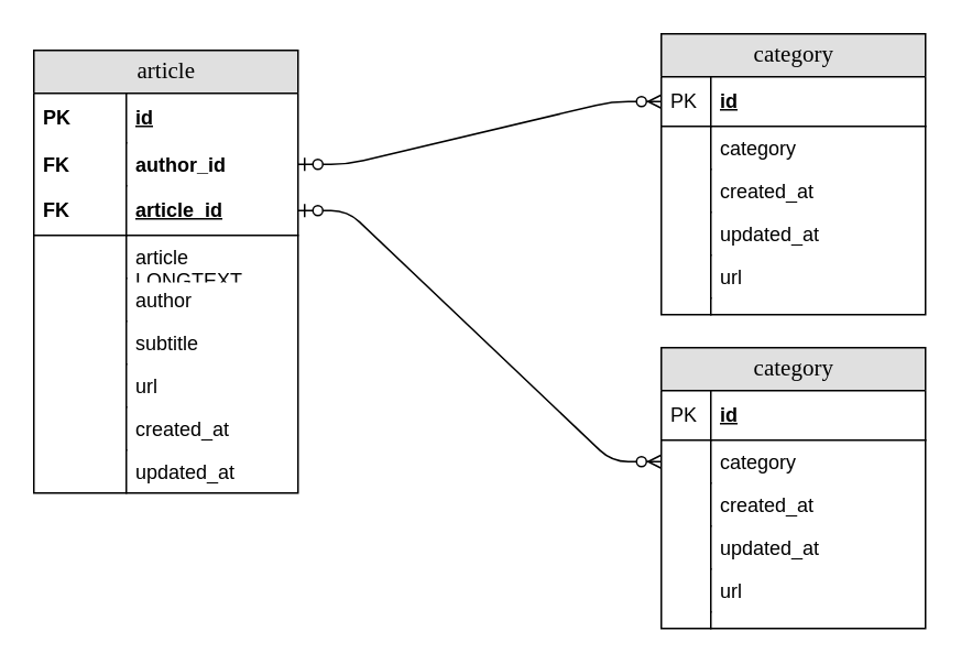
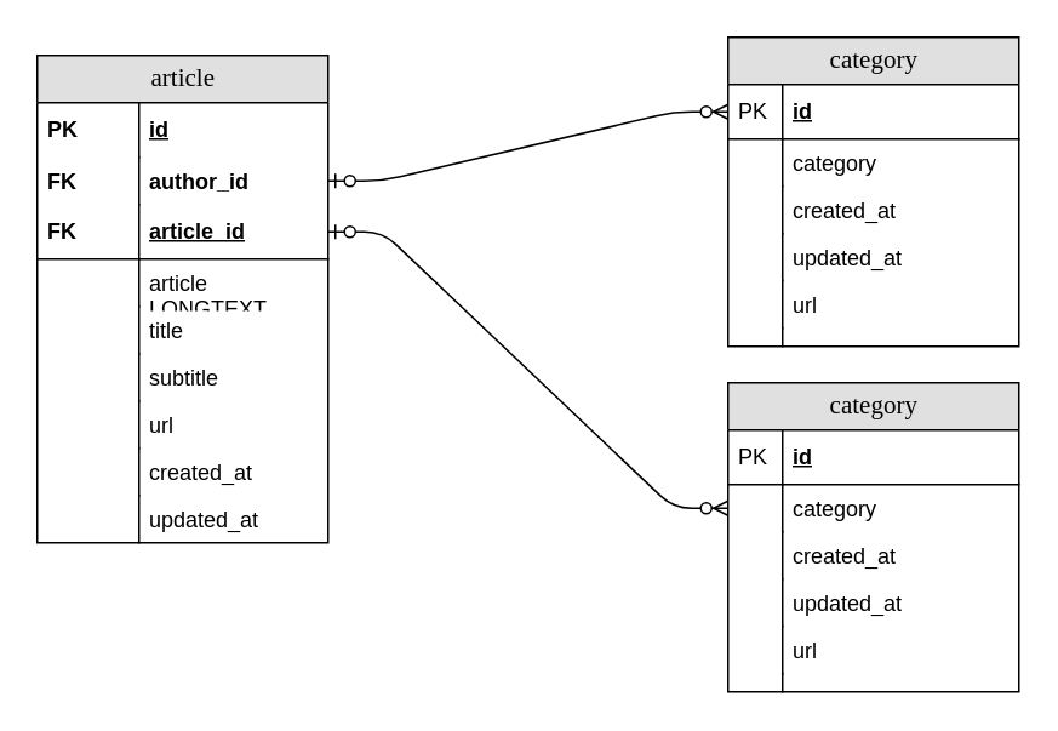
- <mxCell id="12" value="author" style="shape=partialRectangle;top=0;left=0;right=0;bottom=0;html=1;align=left;verticalAlign=top;fillColor=none;spacingLeft=60;spacingRight=4;whiteSpace=wrap;overflow=hidden;rotatable=0;points=[[0,0.5],[1,0.5]];portConstraint=eastwest;dropTarget=0;" parent="3" vertex="1"><mxGeometry y="138" width="160" height="26" as="geometry" /></mxCell>
+ <mxCell id="12" value="title" style="shape=partialRectangle;top=0;left=0;right=0;bottom=0;html=1;align=left;verticalAlign=top;fillColor=none;spacingLeft=60;spacingRight=4;whiteSpace=wrap;overflow=hidden;rotatable=0;points=[[0,0.5],[1,0.5]];portConstraint=eastwest;dropTarget=0;" parent="3" vertex="1"><mxGeometry y="138" width="160" height="26" as="geometry" /></mxCell>
